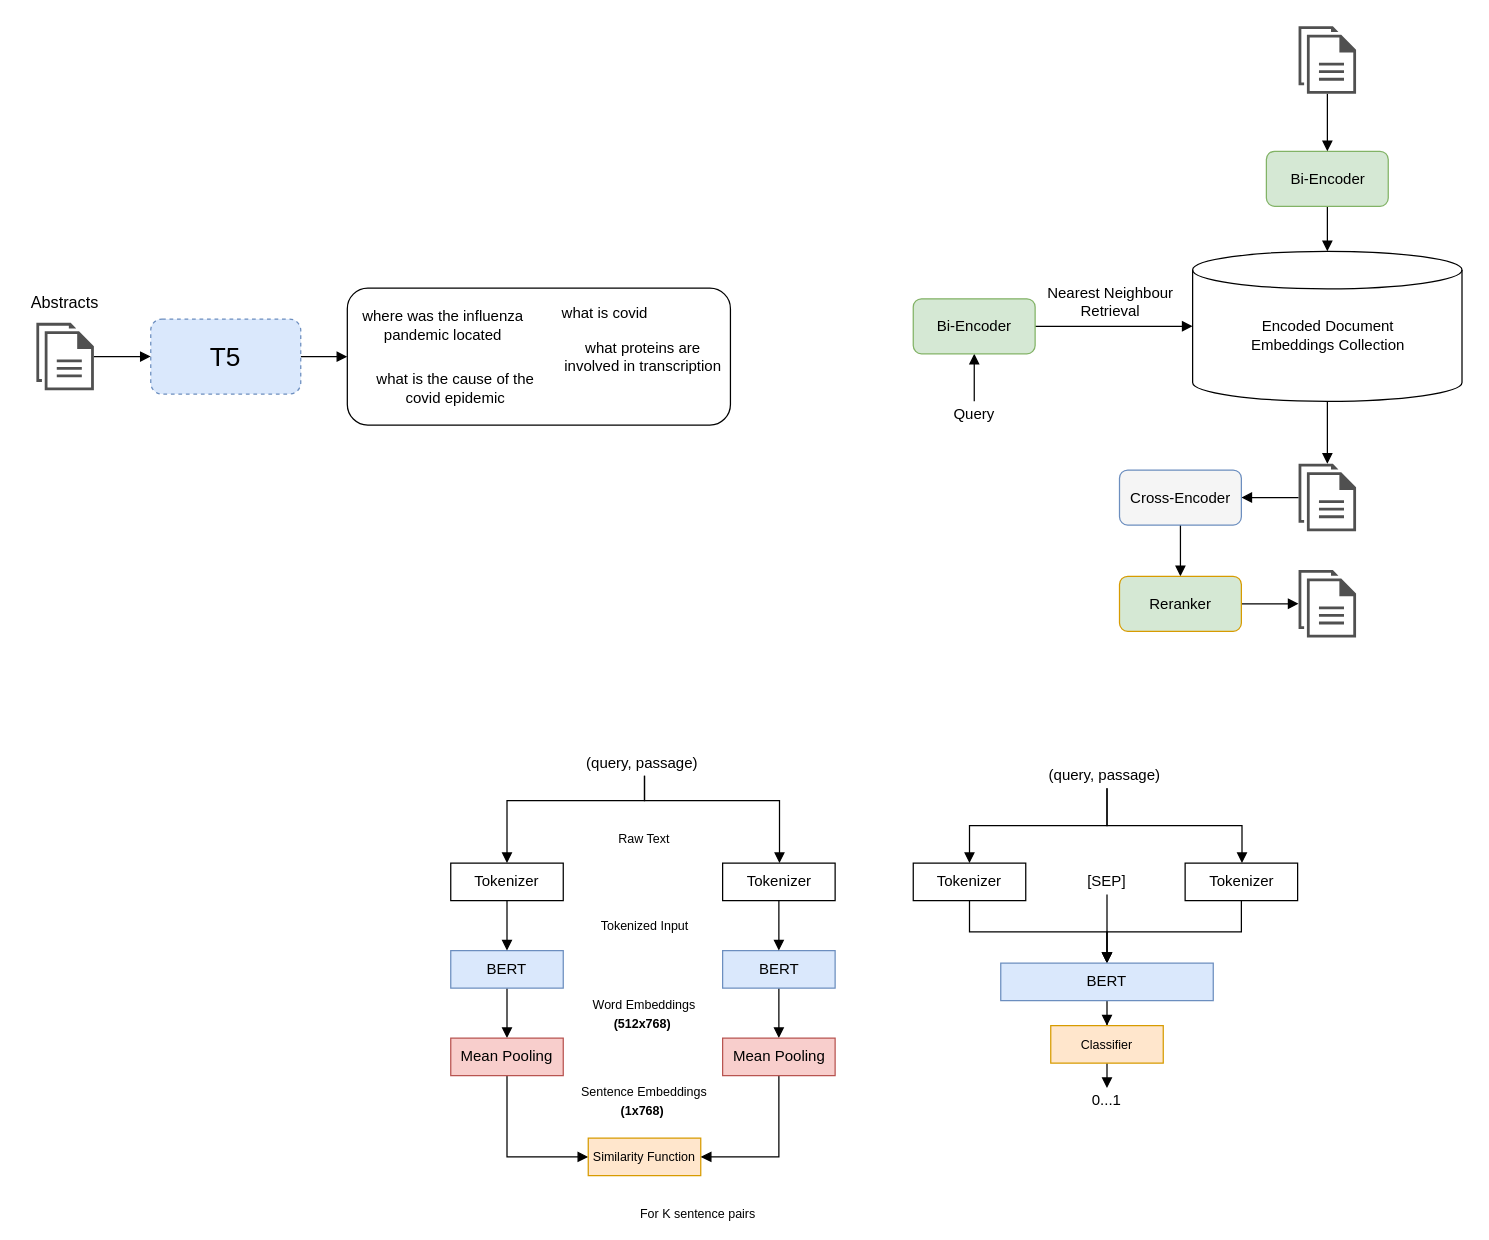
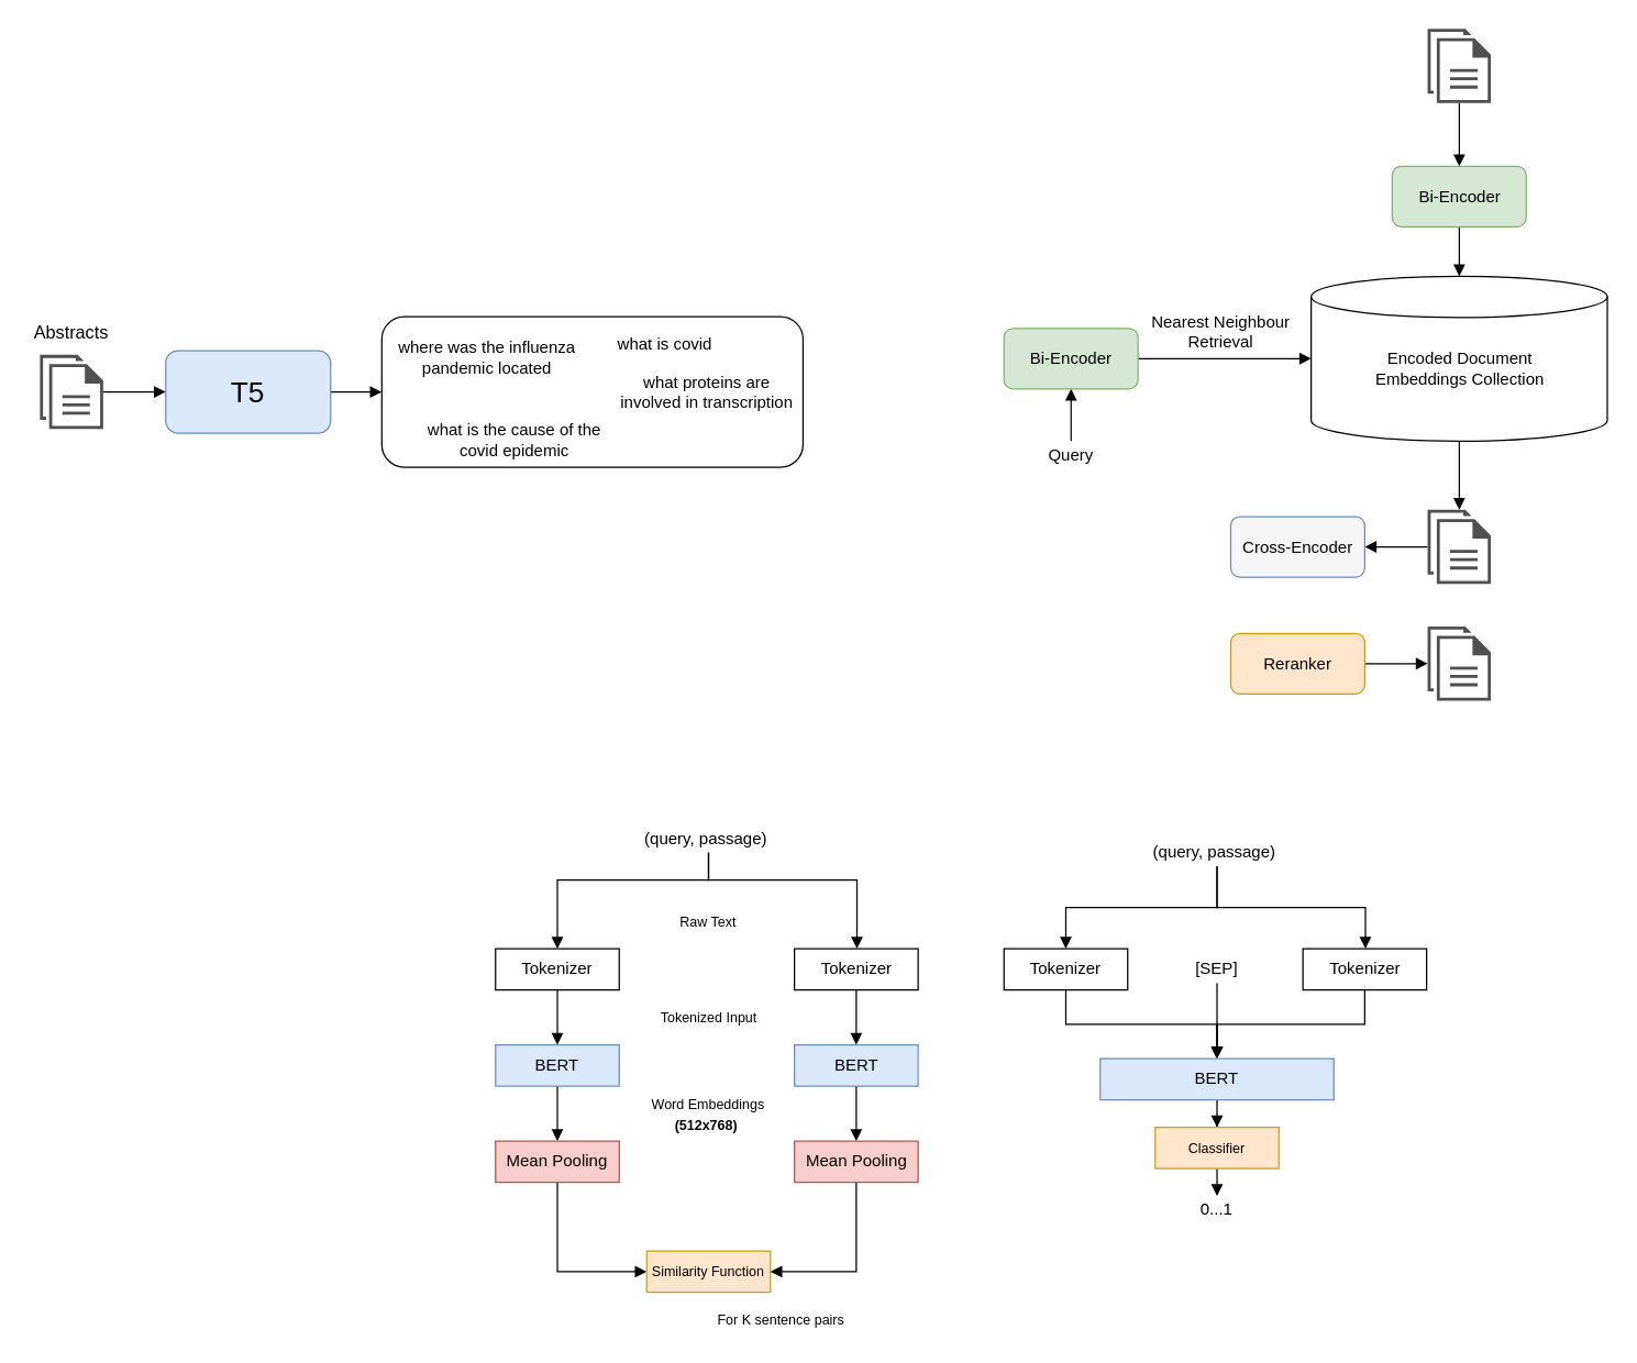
- <mxCell id="3" value="&lt;font style=&quot;font-size: 21px&quot;&gt;T5&lt;/font&gt;" style="rounded=1;whiteSpace=wrap;html=1;fillColor=#dae8fc;strokeColor=#6c8ebf;dashed=1;" vertex="1" parent="1"><mxGeometry x="120" y="254.75" width="120" height="60" as="geometry" /></mxCell>
+ <mxCell id="3" value="&lt;font style=&quot;font-size: 21px&quot;&gt;T5&lt;/font&gt;" style="rounded=1;whiteSpace=wrap;html=1;fillColor=#dae8fc;strokeColor=#6c8ebf;" vertex="1" parent="1"><mxGeometry x="120" y="254.75" width="120" height="60" as="geometry" /></mxCell>
- <mxCell id="66" value="what is the cause of the covid epidemic" style="text;html=1;strokeColor=none;fillColor=none;align=center;verticalAlign=middle;whiteSpace=wrap;rounded=0;" vertex="1" parent="61"><mxGeometry x="20" y="70" width="150" height="20" as="geometry" /></mxCell>
+ <mxCell id="66" value="what is the cause of the covid epidemic" style="text;html=1;strokeColor=none;fillColor=none;align=center;verticalAlign=middle;whiteSpace=wrap;rounded=0;" vertex="1" parent="61"><mxGeometry x="30" y="80" width="150" height="20" as="geometry" /></mxCell>
- <mxCell id="20" value="" style="edgeStyle=orthogonalEdgeStyle;rounded=0;orthogonalLoop=1;jettySize=auto;html=1;endArrow=block;endFill=1;" edge="1" parent="1" source="21" target="24"><mxGeometry relative="1" as="geometry" /></mxCell>
- <mxCell id="24" value="Reranker" style="rounded=1;whiteSpace=wrap;html=1;align=center;fillColor=#d5e8d4;strokeColor=#d79b00;" vertex="1" parent="1"><mxGeometry x="895" y="460.5" width="97.5" height="44" as="geometry" /></mxCell>
+ <mxCell id="24" value="Reranker" style="rounded=1;whiteSpace=wrap;html=1;align=center;fillColor=#ffe6cc;strokeColor=#d79b00;" vertex="1" parent="1"><mxGeometry x="895" y="460.5" width="97.5" height="44" as="geometry" /></mxCell>
- <mxCell id="38" value="&lt;font style=&quot;font-size: 10px&quot;&gt;Sentence Embeddings&lt;br&gt;&lt;b&gt;(1x768)&lt;/b&gt;&amp;nbsp;&lt;/font&gt;" style="text;html=1;strokeColor=none;fillColor=none;align=center;verticalAlign=middle;whiteSpace=wrap;rounded=0;" vertex="1" parent="1"><mxGeometry x="446" y="870" width="137.5" height="20" as="geometry" /></mxCell>
- <mxCell id="46" value="&lt;span style=&quot;font-size: 10px&quot;&gt;For K sentence pairs&lt;/span&gt;" style="text;html=1;strokeColor=none;fillColor=none;align=center;verticalAlign=middle;whiteSpace=wrap;rounded=0;" vertex="1" parent="1"><mxGeometry x="489" y="960" width="137.5" height="20" as="geometry" /></mxCell>
+ <mxCell id="46" value="&lt;span style=&quot;font-size: 10px&quot;&gt;For K sentence pairs&lt;/span&gt;" style="text;html=1;strokeColor=none;fillColor=none;align=center;verticalAlign=middle;whiteSpace=wrap;rounded=0;" vertex="1" parent="1"><mxGeometry x="499" y="950" width="137.5" height="20" as="geometry" /></mxCell>
